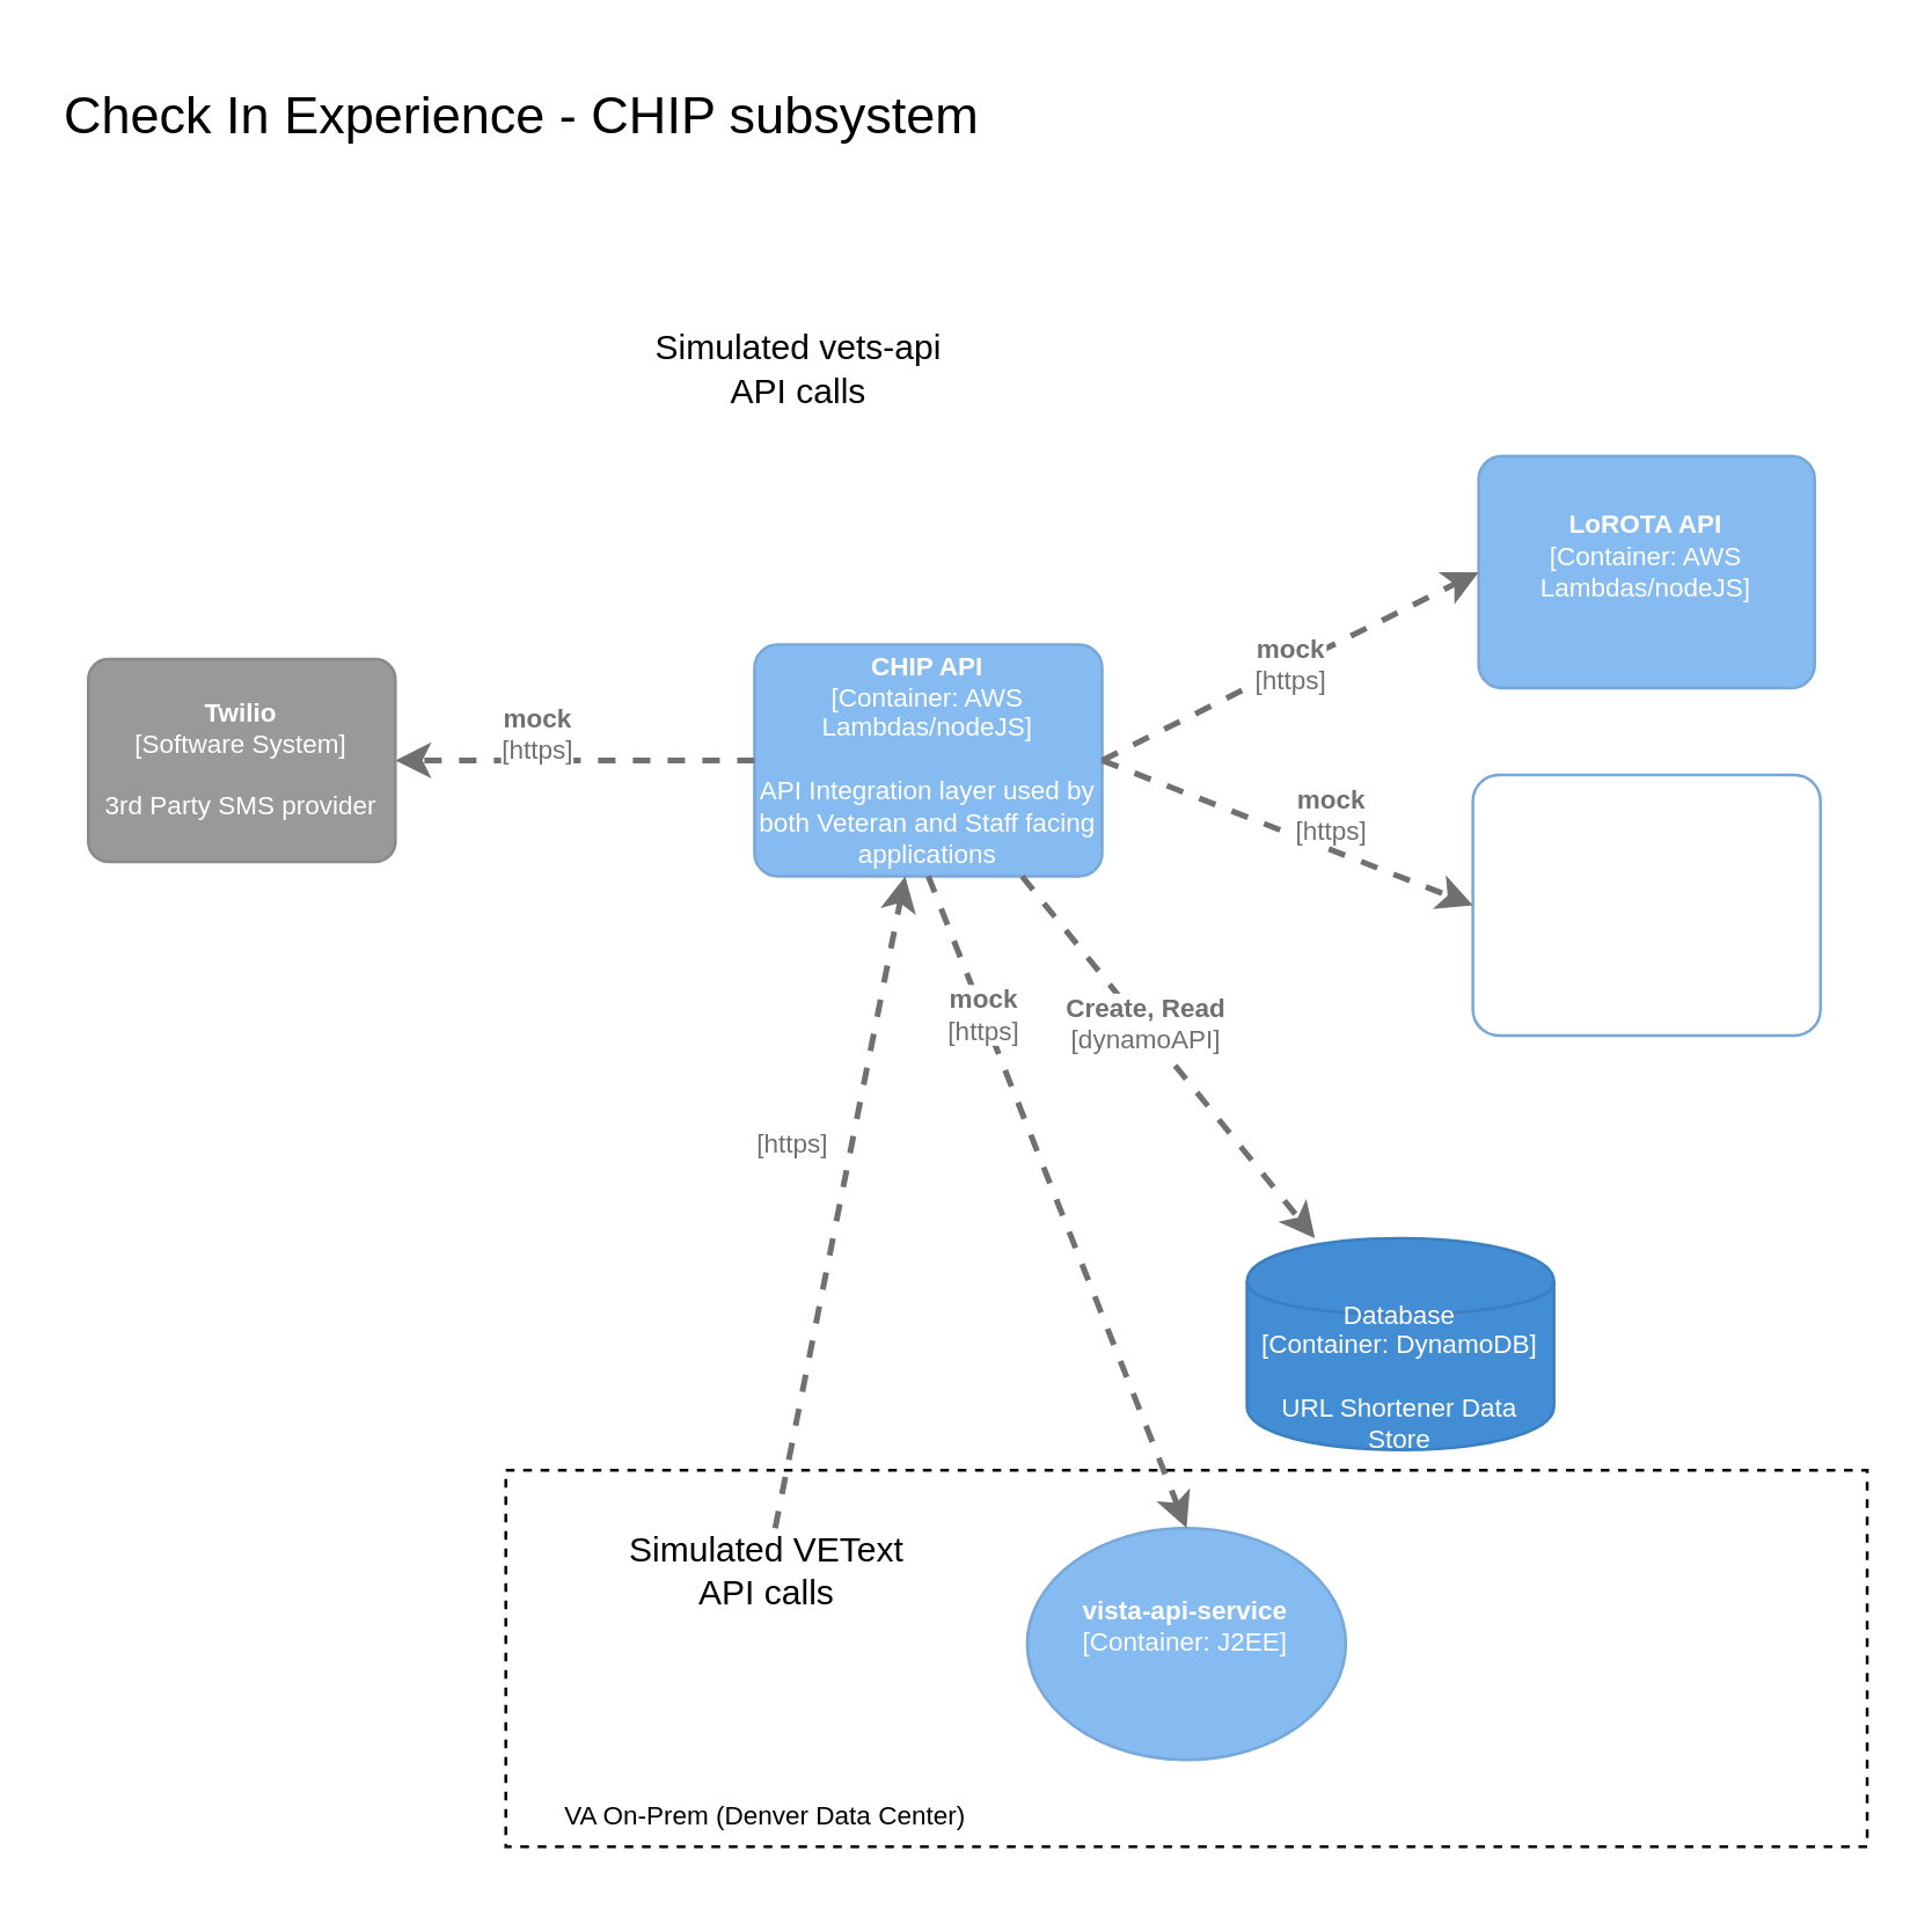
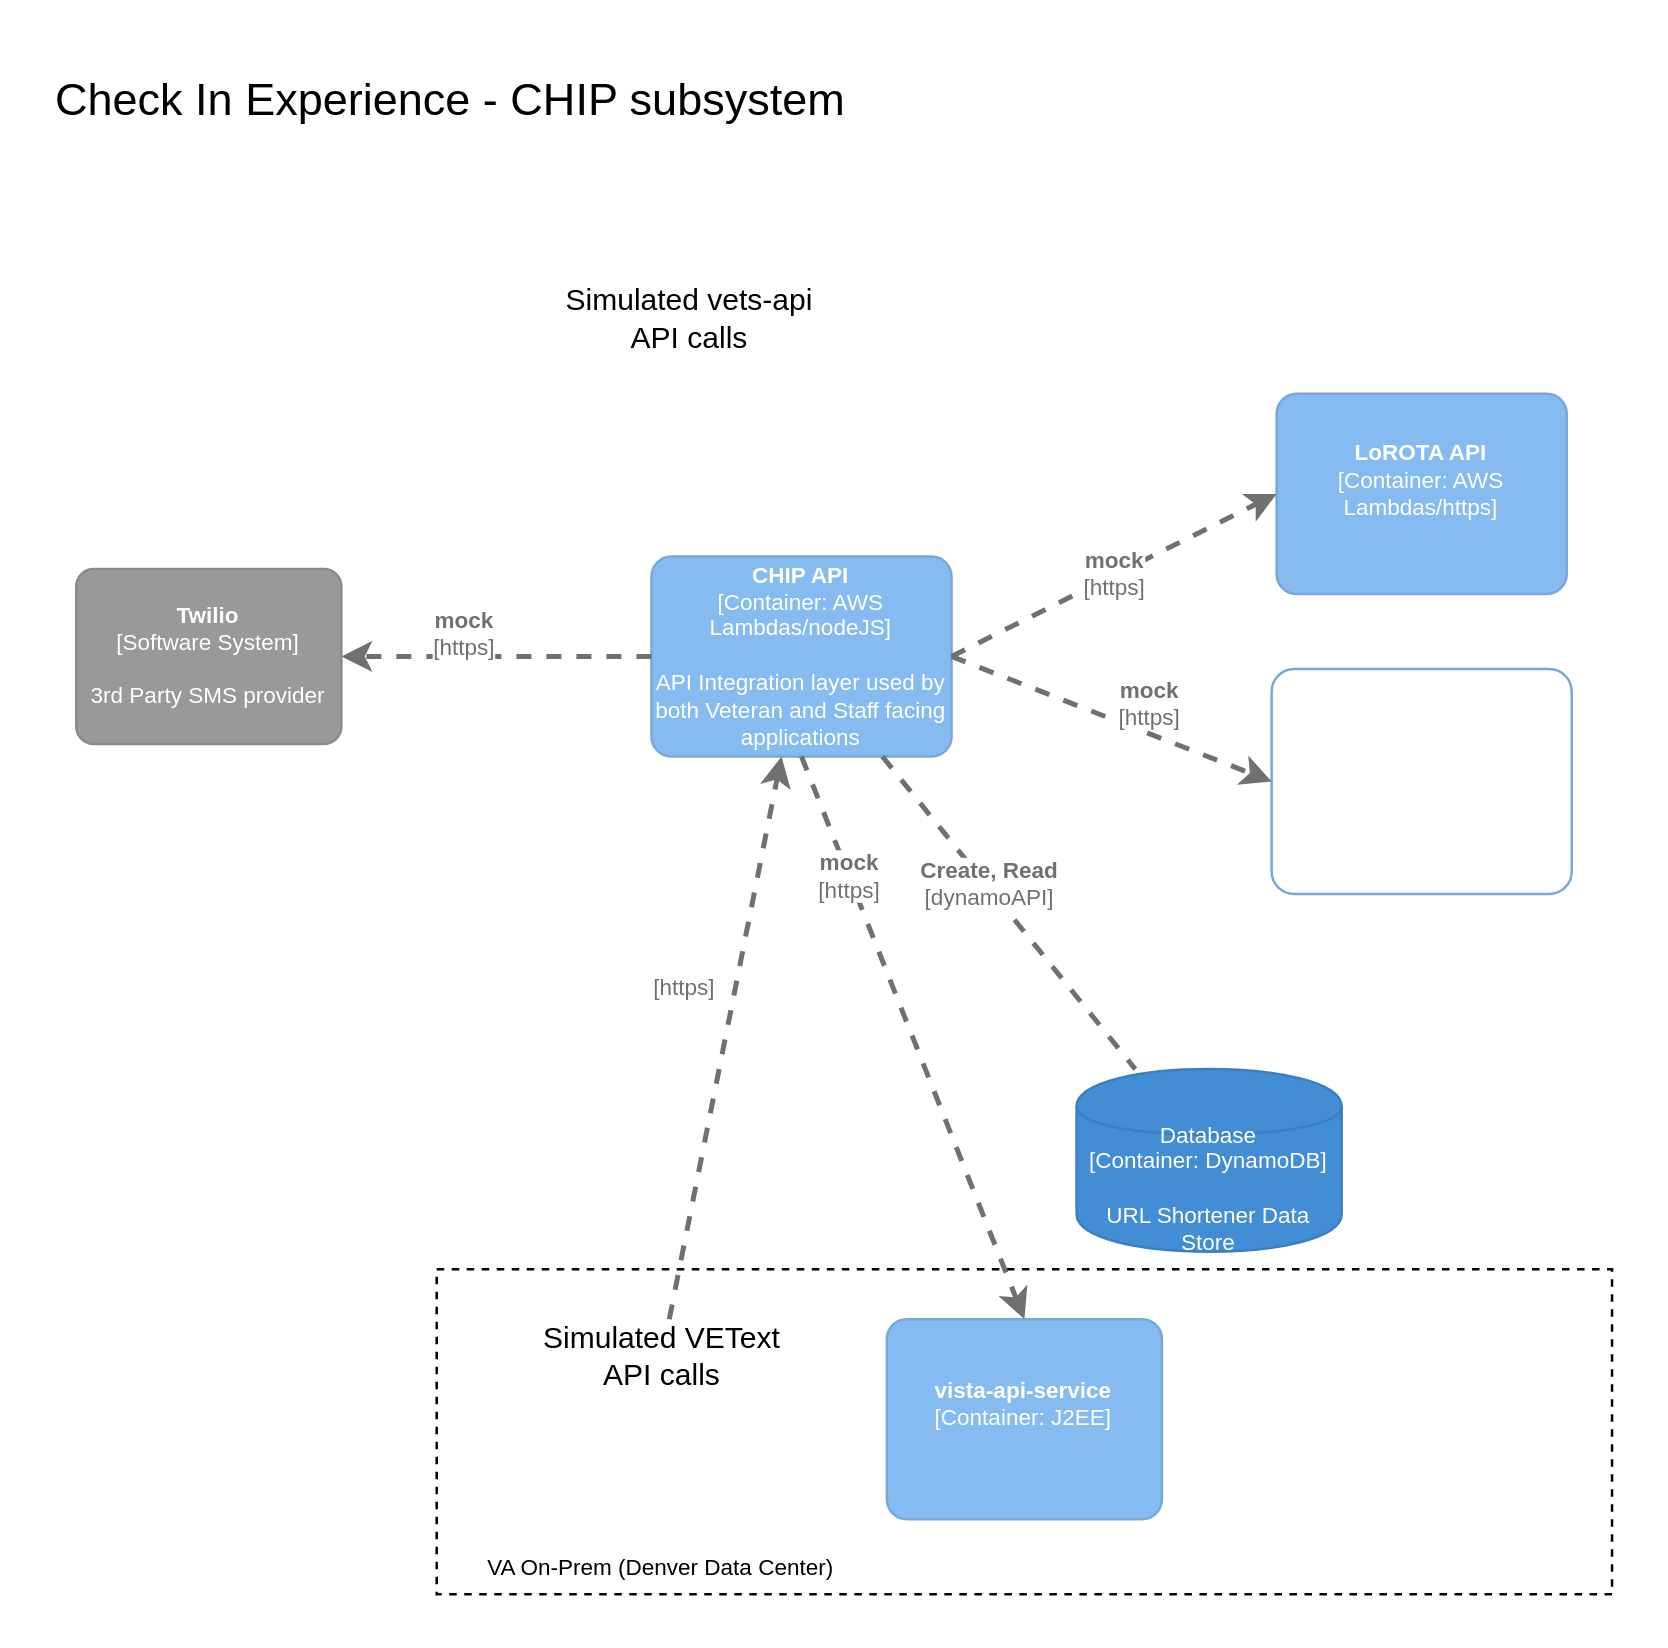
- <mxCell id="5" value="&lt;b style=&quot;font-size: 9px;&quot;&gt;LoROTA API&lt;/b&gt;&lt;div style=&quot;font-size: 9px;&quot;&gt;[Container: AWS Lambdas/nodeJS]&lt;/div&gt;&lt;br style=&quot;font-size: 9px;&quot;&gt;&lt;div style=&quot;font-size: 9px;&quot;&gt;&lt;/div&gt;" style="rounded=1;whiteSpace=wrap;html=1;labelBackgroundColor=none;fillColor=#85BBF0;fontColor=#ffffff;align=center;arcSize=10;strokeColor=#78A8D8;metaEdit=1;metaData={&quot;c4Type&quot;:{&quot;editable&quot;:false}};points=[[0.25,0,0],[0.5,0,0],[0.75,0,0],[1,0.25,0],[1,0.5,0],[1,0.75,0],[0.75,1,0],[0.5,1,0],[0.25,1,0],[0,0.75,0],[0,0.5,0],[0,0.25,0]];fontSize=9;" parent="1" vertex="1"><mxGeometry x="510" y="157" width="116" height="80" as="geometry" /></mxCell>
+ <mxCell id="5" value="&lt;b style=&quot;font-size: 9px;&quot;&gt;LoROTA API&lt;/b&gt;&lt;div style=&quot;font-size: 9px;&quot;&gt;[Container: AWS Lambdas/https]&lt;/div&gt;&lt;br style=&quot;font-size: 9px;&quot;&gt;&lt;div style=&quot;font-size: 9px;&quot;&gt;&lt;/div&gt;" style="rounded=1;whiteSpace=wrap;html=1;labelBackgroundColor=none;fillColor=#85BBF0;fontColor=#ffffff;align=center;arcSize=10;strokeColor=#78A8D8;metaEdit=1;metaData={&quot;c4Type&quot;:{&quot;editable&quot;:false}};points=[[0.25,0,0],[0.5,0,0],[0.75,0,0],[1,0.25,0],[1,0.5,0],[1,0.75,0],[0.75,1,0],[0.5,1,0],[0.25,1,0],[0,0.75,0],[0,0.5,0],[0,0.25,0]];fontSize=9;" parent="1" vertex="1"><mxGeometry x="510" y="157" width="116" height="80" as="geometry" /></mxCell>
- <mxCell id="14" value="&lt;div style=&quot;text-align: left; font-size: 9px;&quot;&gt;&lt;div style=&quot;text-align: center; font-size: 9px;&quot;&gt;&lt;b style=&quot;font-size: 9px;&quot;&gt;Create, Read&lt;/b&gt;&lt;/div&gt;&lt;div style=&quot;text-align: center; font-size: 9px;&quot;&gt;[dynamoAPI]&lt;/div&gt;&lt;/div&gt;" style="edgeStyle=none;rounded=0;html=1;jettySize=auto;orthogonalLoop=1;strokeColor=#707070;strokeWidth=2;fontColor=#707070;jumpStyle=none;dashed=1;metaEdit=1;metaData={&quot;c4Type&quot;:{&quot;editable&quot;:false}};fontSize=9;" parent="1" source="4" target="13" edge="1"><mxGeometry x="-0.176" y="1" width="160" relative="1" as="geometry"><mxPoint x="592" y="267" as="sourcePoint" /><mxPoint x="601.449" y="334" as="targetPoint" /><mxPoint as="offset" /></mxGeometry></mxCell>
+ <mxCell id="14" value="&lt;div style=&quot;text-align: left; font-size: 9px;&quot;&gt;&lt;div style=&quot;text-align: center; font-size: 9px;&quot;&gt;&lt;b style=&quot;font-size: 9px;&quot;&gt;Create, Read&lt;/b&gt;&lt;/div&gt;&lt;div style=&quot;text-align: center; font-size: 9px;&quot;&gt;[dynamoAPI]&lt;/div&gt;&lt;/div&gt;" style="edgeStyle=none;rounded=0;html=1;jettySize=auto;orthogonalLoop=1;strokeColor=#707070;strokeWidth=2;fontColor=#707070;jumpStyle=none;dashed=1;metaEdit=1;metaData={&quot;c4Type&quot;:{&quot;editable&quot;:false}};fontSize=9;endArrow=none;" parent="1" source="4" target="13" edge="1"><mxGeometry x="-0.176" y="1" width="160" relative="1" as="geometry"><mxPoint x="592" y="267" as="sourcePoint" /><mxPoint x="601.449" y="334" as="targetPoint" /><mxPoint as="offset" /></mxGeometry></mxCell>
- <mxCell id="9" value="&lt;b style=&quot;font-size: 9px;&quot;&gt;vista-api-service&lt;/b&gt;&lt;div style=&quot;font-size: 9px;&quot;&gt;[Container: J2EE]&lt;/div&gt;&lt;br style=&quot;font-size: 9px;&quot;&gt;&lt;div style=&quot;font-size: 9px;&quot;&gt;&lt;/div&gt;" style="ellipse;whiteSpace=wrap;html=1;labelBackgroundColor=none;fillColor=#85BBF0;fontColor=#ffffff;align=center;arcSize=10;strokeColor=#78A8D8;metaEdit=1;metaData={&quot;c4Type&quot;:{&quot;editable&quot;:false}};points=[[0.25,0,0],[0.5,0,0],[0.75,0,0],[1,0.25,0],[1,0.5,0],[1,0.75,0],[0.75,1,0],[0.5,1,0],[0.25,1,0],[0,0.75,0],[0,0.5,0],[0,0.25,0]];fontSize=9;" parent="1" vertex="1"><mxGeometry x="354.13" y="527" width="110" height="80" as="geometry" /></mxCell>
+ <mxCell id="9" value="&lt;b style=&quot;font-size: 9px;&quot;&gt;vista-api-service&lt;/b&gt;&lt;div style=&quot;font-size: 9px;&quot;&gt;[Container: J2EE]&lt;/div&gt;&lt;br style=&quot;font-size: 9px;&quot;&gt;&lt;div style=&quot;font-size: 9px;&quot;&gt;&lt;/div&gt;" style="rounded=1;whiteSpace=wrap;html=1;labelBackgroundColor=none;fillColor=#85BBF0;fontColor=#ffffff;align=center;arcSize=10;strokeColor=#78A8D8;metaEdit=1;metaData={&quot;c4Type&quot;:{&quot;editable&quot;:false}};points=[[0.25,0,0],[0.5,0,0],[0.75,0,0],[1,0.25,0],[1,0.5,0],[1,0.75,0],[0.75,1,0],[0.5,1,0],[0.25,1,0],[0,0.75,0],[0,0.5,0],[0,0.25,0]];fontSize=9;" parent="1" vertex="1"><mxGeometry x="354.13" y="527" width="110" height="80" as="geometry" /></mxCell>
